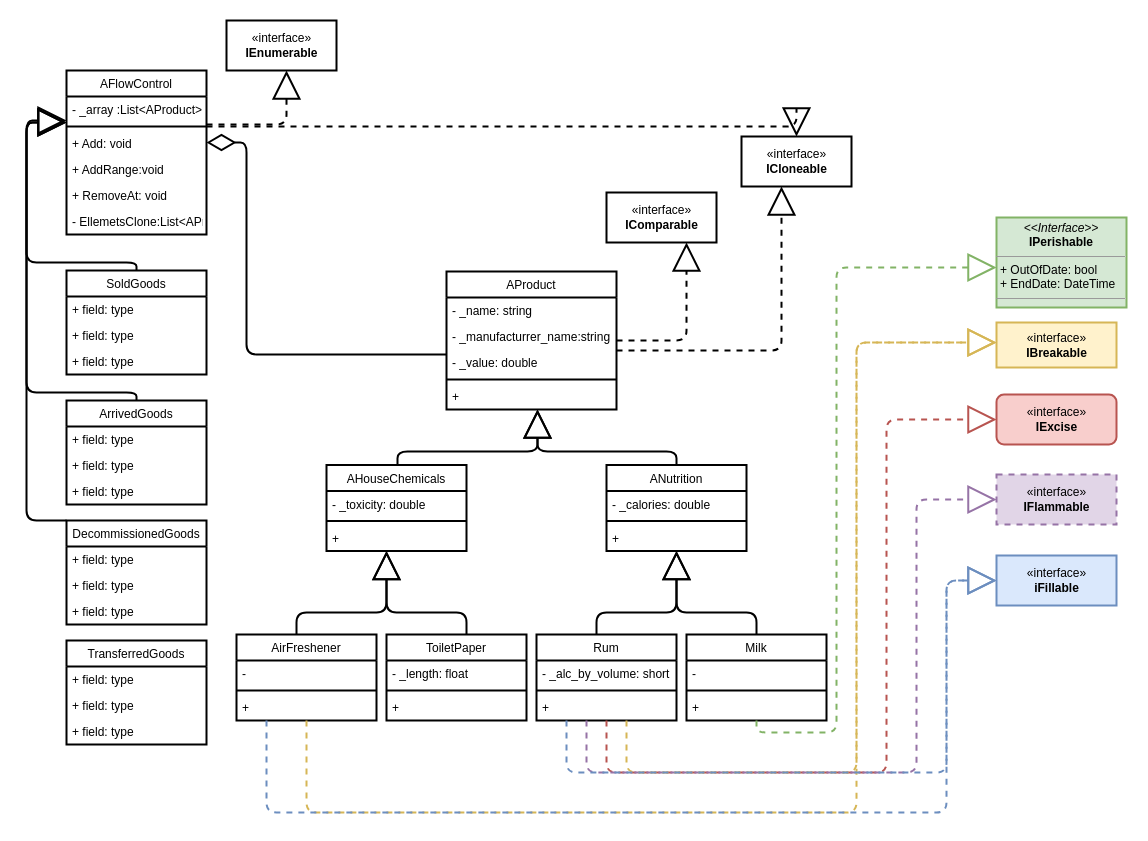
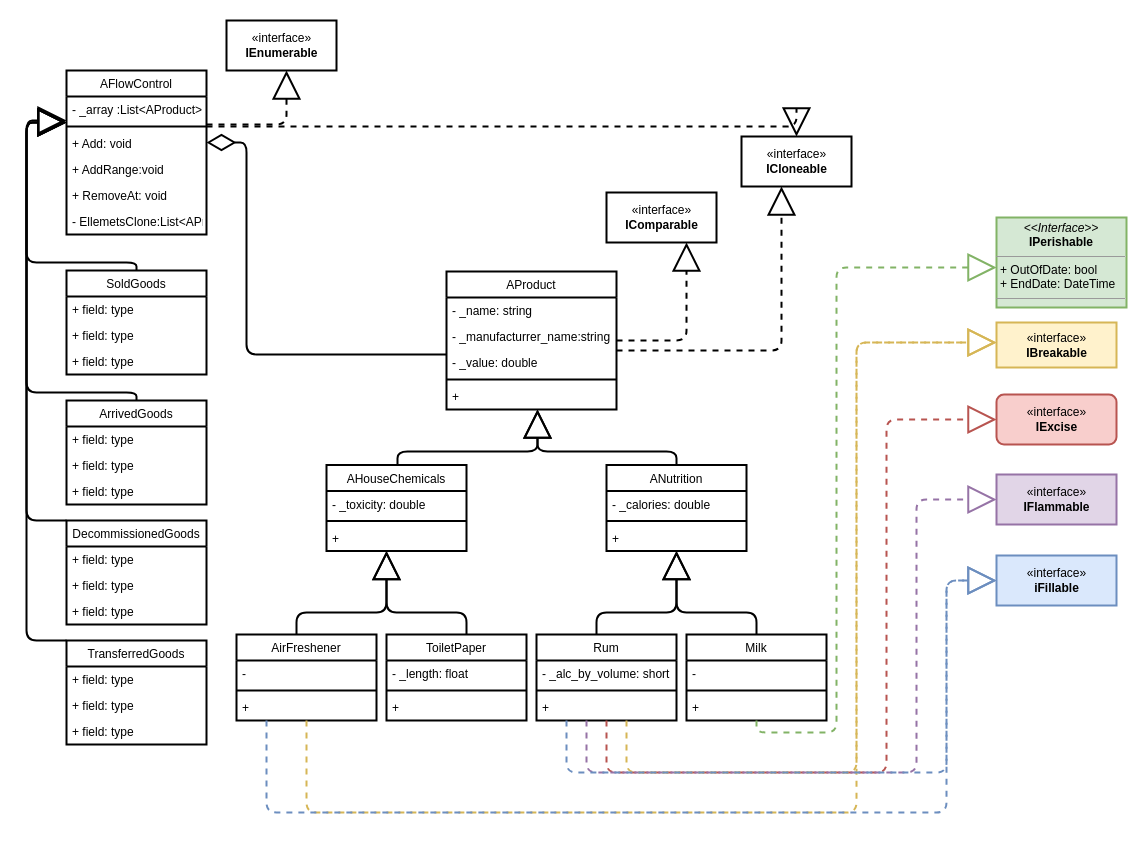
- <mxCell id="58" value="«interface»&lt;br&gt;&lt;b&gt;IFlammable&lt;/b&gt;" style="html=1;strokeWidth=2;fillColor=#e1d5e7;strokeColor=#9673a6;dashed=1;" vertex="1" parent="1"><mxGeometry x="990" y="474" width="120" height="50" as="geometry" /></mxCell>
+ <mxCell id="58" value="«interface»&lt;br&gt;&lt;b&gt;IFlammable&lt;/b&gt;" style="html=1;strokeWidth=2;fillColor=#e1d5e7;strokeColor=#9673a6;" vertex="1" parent="1"><mxGeometry x="990" y="474" width="120" height="50" as="geometry" /></mxCell>
+ <mxCell id="53" value="" style="endArrow=block;endFill=0;endSize=24;html=1;edgeStyle=orthogonalEdgeStyle;strokeWidth=2;" edge="1" parent="1" source="49" target="27"><mxGeometry width="160" relative="1" as="geometry"><mxPoint x="70" y="530.333" as="sourcePoint" /><mxPoint x="70" y="130.333" as="targetPoint" /><Array as="points"><mxPoint x="20" y="640" /><mxPoint x="20" y="122" /></Array></mxGeometry></mxCell>
